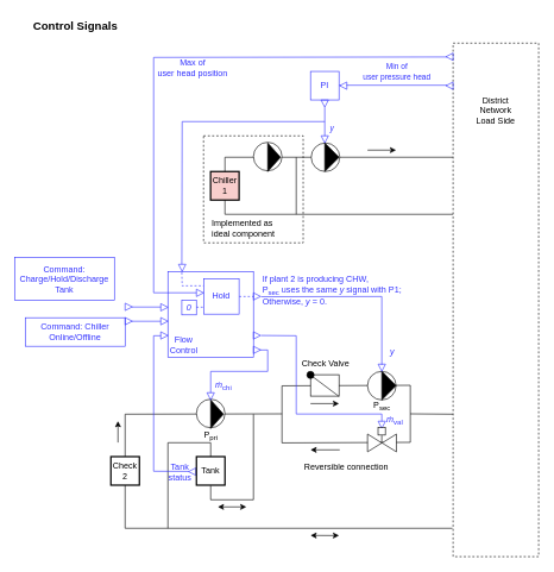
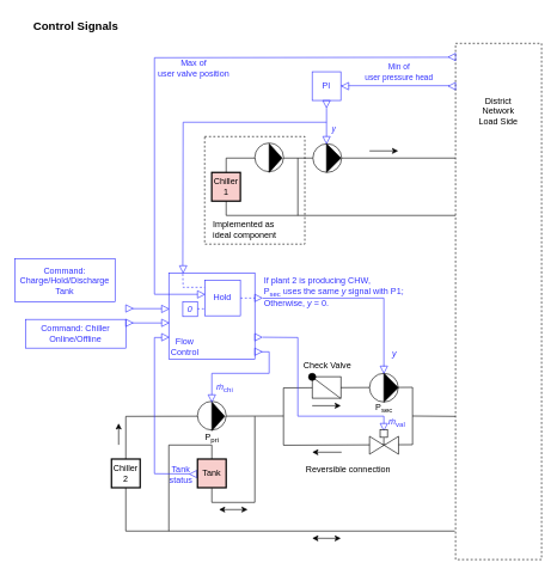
- <mxCell id="47" value="Max of&lt;br&gt;user head position" style="text;html=1;strokeColor=none;fillColor=none;align=center;verticalAlign=middle;whiteSpace=wrap;rounded=0;fontColor=#3333FF;" parent="1" vertex="1"><mxGeometry x="215" y="79.75" width="110" height="30" as="geometry" /></mxCell>
+ <mxCell id="47" value="Max of&lt;br&gt;user valve position" style="text;html=1;strokeColor=none;fillColor=none;align=center;verticalAlign=middle;whiteSpace=wrap;rounded=0;fontColor=#3333FF;" parent="1" vertex="1"><mxGeometry x="215" y="79.75" width="110" height="30" as="geometry" /></mxCell>
- <mxCell id="65" value="Check 2" style="rounded=0;whiteSpace=wrap;html=1;strokeWidth=2;" parent="1" vertex="1"><mxGeometry x="155" y="639.76" width="40" height="40" as="geometry" /></mxCell>
+ <mxCell id="65" value="Chiller 2" style="rounded=0;whiteSpace=wrap;html=1;strokeWidth=2;" parent="1" vertex="1"><mxGeometry x="155" y="639.76" width="40" height="40" as="geometry" /></mxCell>
- <mxCell id="87" value="Tank" style="rounded=0;whiteSpace=wrap;html=1;strokeWidth=2;" parent="1" vertex="1"><mxGeometry x="275" y="639.76" width="40" height="40" as="geometry" /></mxCell>
+ <mxCell id="87" value="Tank" style="rounded=0;whiteSpace=wrap;html=1;strokeWidth=2;fillColor=#f8cecc;" parent="1" vertex="1"><mxGeometry x="275" y="639.76" width="40" height="40" as="geometry" /></mxCell>
